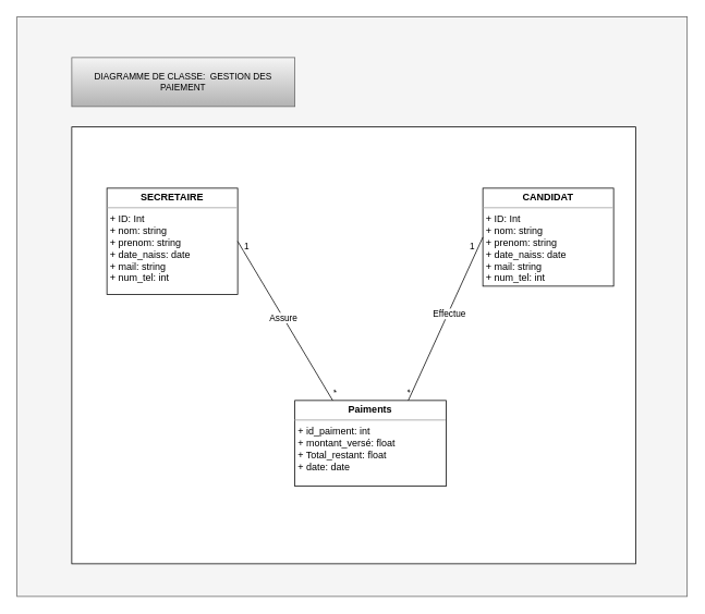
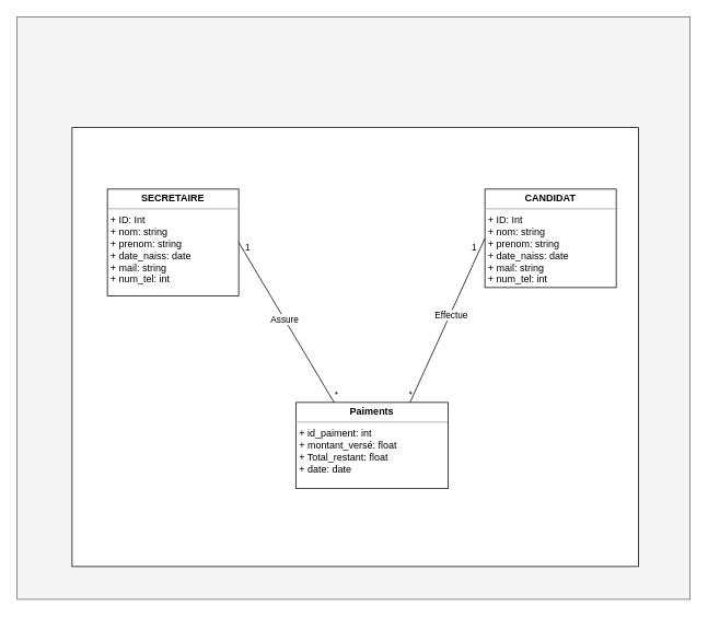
- <mxCell id="7" value="&lt;font style=&quot;font-size: 11px;&quot;&gt;DIAGRAMME DE CLASSE:&amp;nbsp; GESTION DES PAIEMENT&lt;/font&gt;" style="rounded=0;whiteSpace=wrap;html=1;strokeWidth=1;fontSize=8;fillColor=#f5f5f5;strokeColor=#666666;gradientColor=#b3b3b3;" vertex="1" parent="1"><mxGeometry x="87" y="70" width="273" height="60" as="geometry" /></mxCell>
